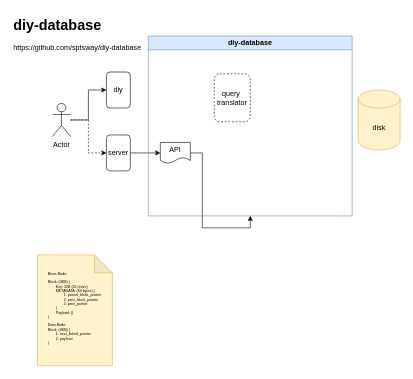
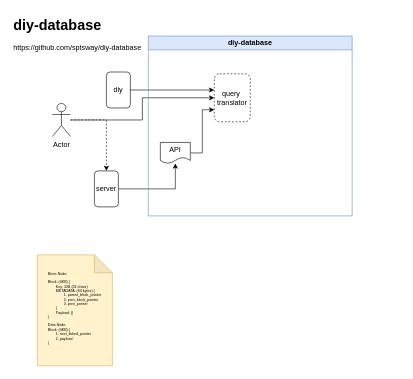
+ <mxCell id="8" style="edgeStyle=orthogonalEdgeStyle;rounded=0;orthogonalLoop=1;jettySize=auto;html=1;exitX=1;exitY=0.5;exitDx=0;exitDy=0;entryX=0;entryY=0.338;entryDx=0;entryDy=0;entryPerimeter=0;" edge="1" parent="1" source="2" target="4"><mxGeometry relative="1" as="geometry" /></mxCell>
- <mxCell id="10" style="edgeStyle=orthogonalEdgeStyle;rounded=0;orthogonalLoop=1;jettySize=auto;html=1;entryX=0;entryY=0.5;entryDx=0;entryDy=0;" edge="1" parent="1" source="11" target="2"><mxGeometry relative="1" as="geometry" /></mxCell>
+ <mxCell id="10" style="edgeStyle=orthogonalEdgeStyle;rounded=0;orthogonalLoop=1;jettySize=auto;html=1;" edge="1" parent="1" source="11" target="4"><mxGeometry relative="1" as="geometry" /></mxCell>
- <mxCell id="3" value="disk" style="shape=cylinder3;whiteSpace=wrap;html=1;boundedLbl=1;backgroundOutline=1;size=15;fillColor=#fff2cc;strokeColor=#d6b656;" vertex="1" parent="1"><mxGeometry x="597" y="149" width="70" height="100" as="geometry" /></mxCell>
- <mxCell id="7" value="server" style="rounded=1;whiteSpace=wrap;html=1;" vertex="1" parent="1"><mxGeometry x="177" y="224" width="40" height="60" as="geometry" /></mxCell>
+ <mxCell id="7" value="server" style="rounded=1;whiteSpace=wrap;html=1;" vertex="1" parent="1"><mxGeometry x="157" y="284" width="40" height="60" as="geometry" /></mxCell>
- <mxCell id="12" style="edgeStyle=orthogonalEdgeStyle;rounded=0;orthogonalLoop=1;jettySize=auto;html=1;exitX=1;exitY=0.5;exitDx=0;exitDy=0;" edge="1" parent="1" source="13" target="14"><mxGeometry relative="1" as="geometry" /></mxCell>
+ <mxCell id="12" style="edgeStyle=orthogonalEdgeStyle;rounded=0;orthogonalLoop=1;jettySize=auto;html=1;exitX=1;exitY=0.5;exitDx=0;exitDy=0;entryX=0;entryY=0.75;entryDx=0;entryDy=0;" edge="1" parent="1" source="13" target="4"><mxGeometry relative="1" as="geometry" /></mxCell>
